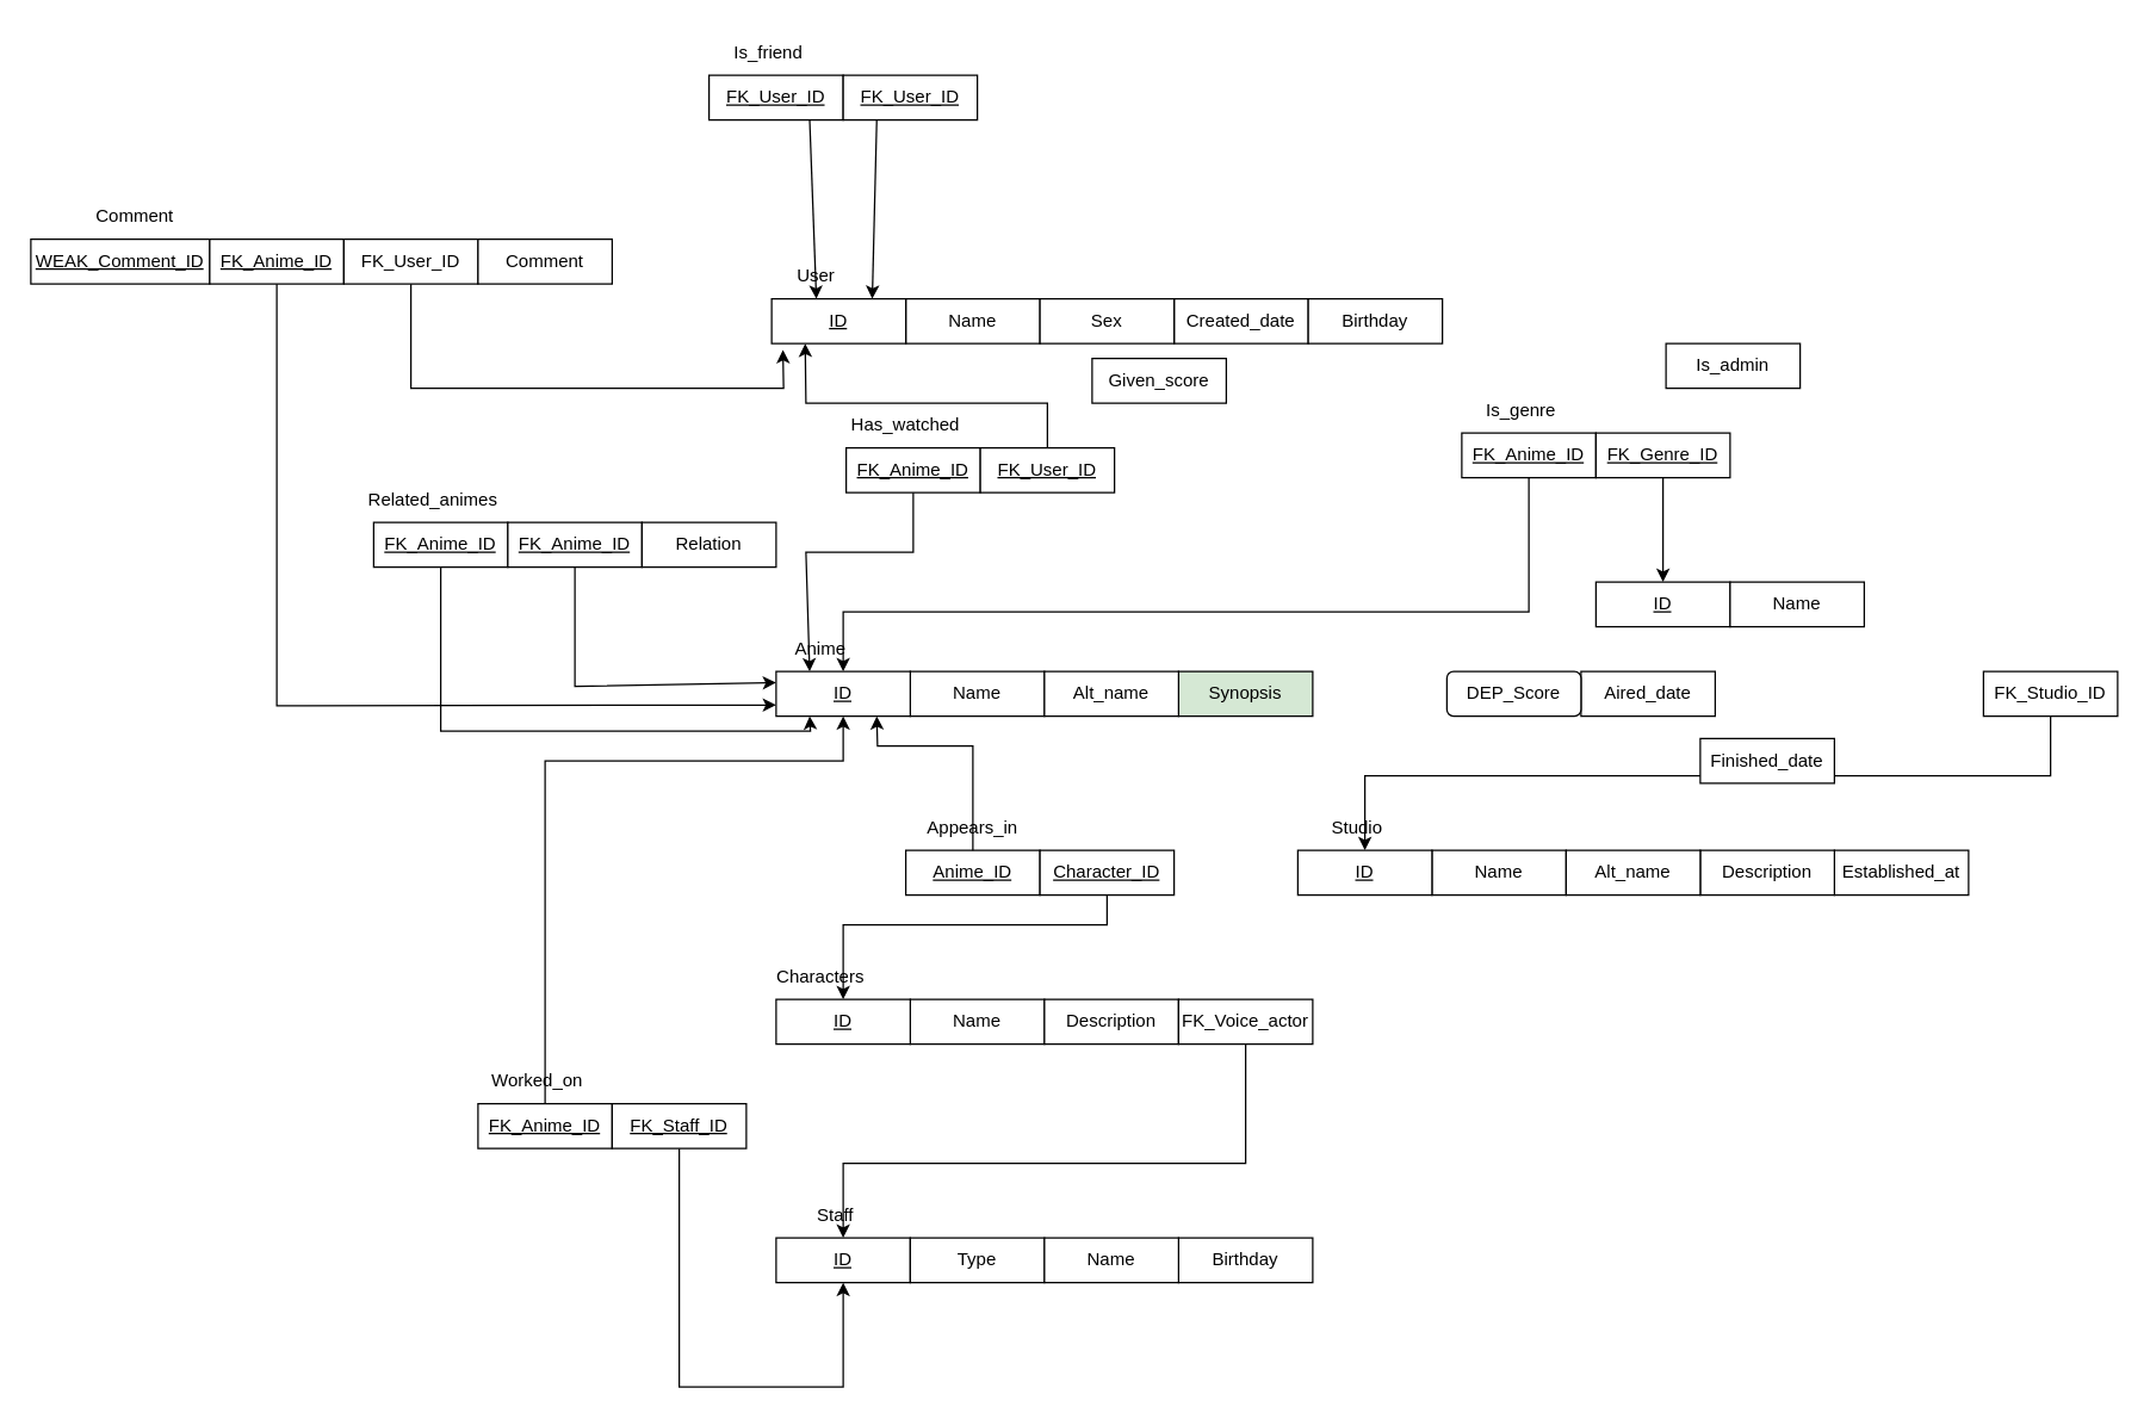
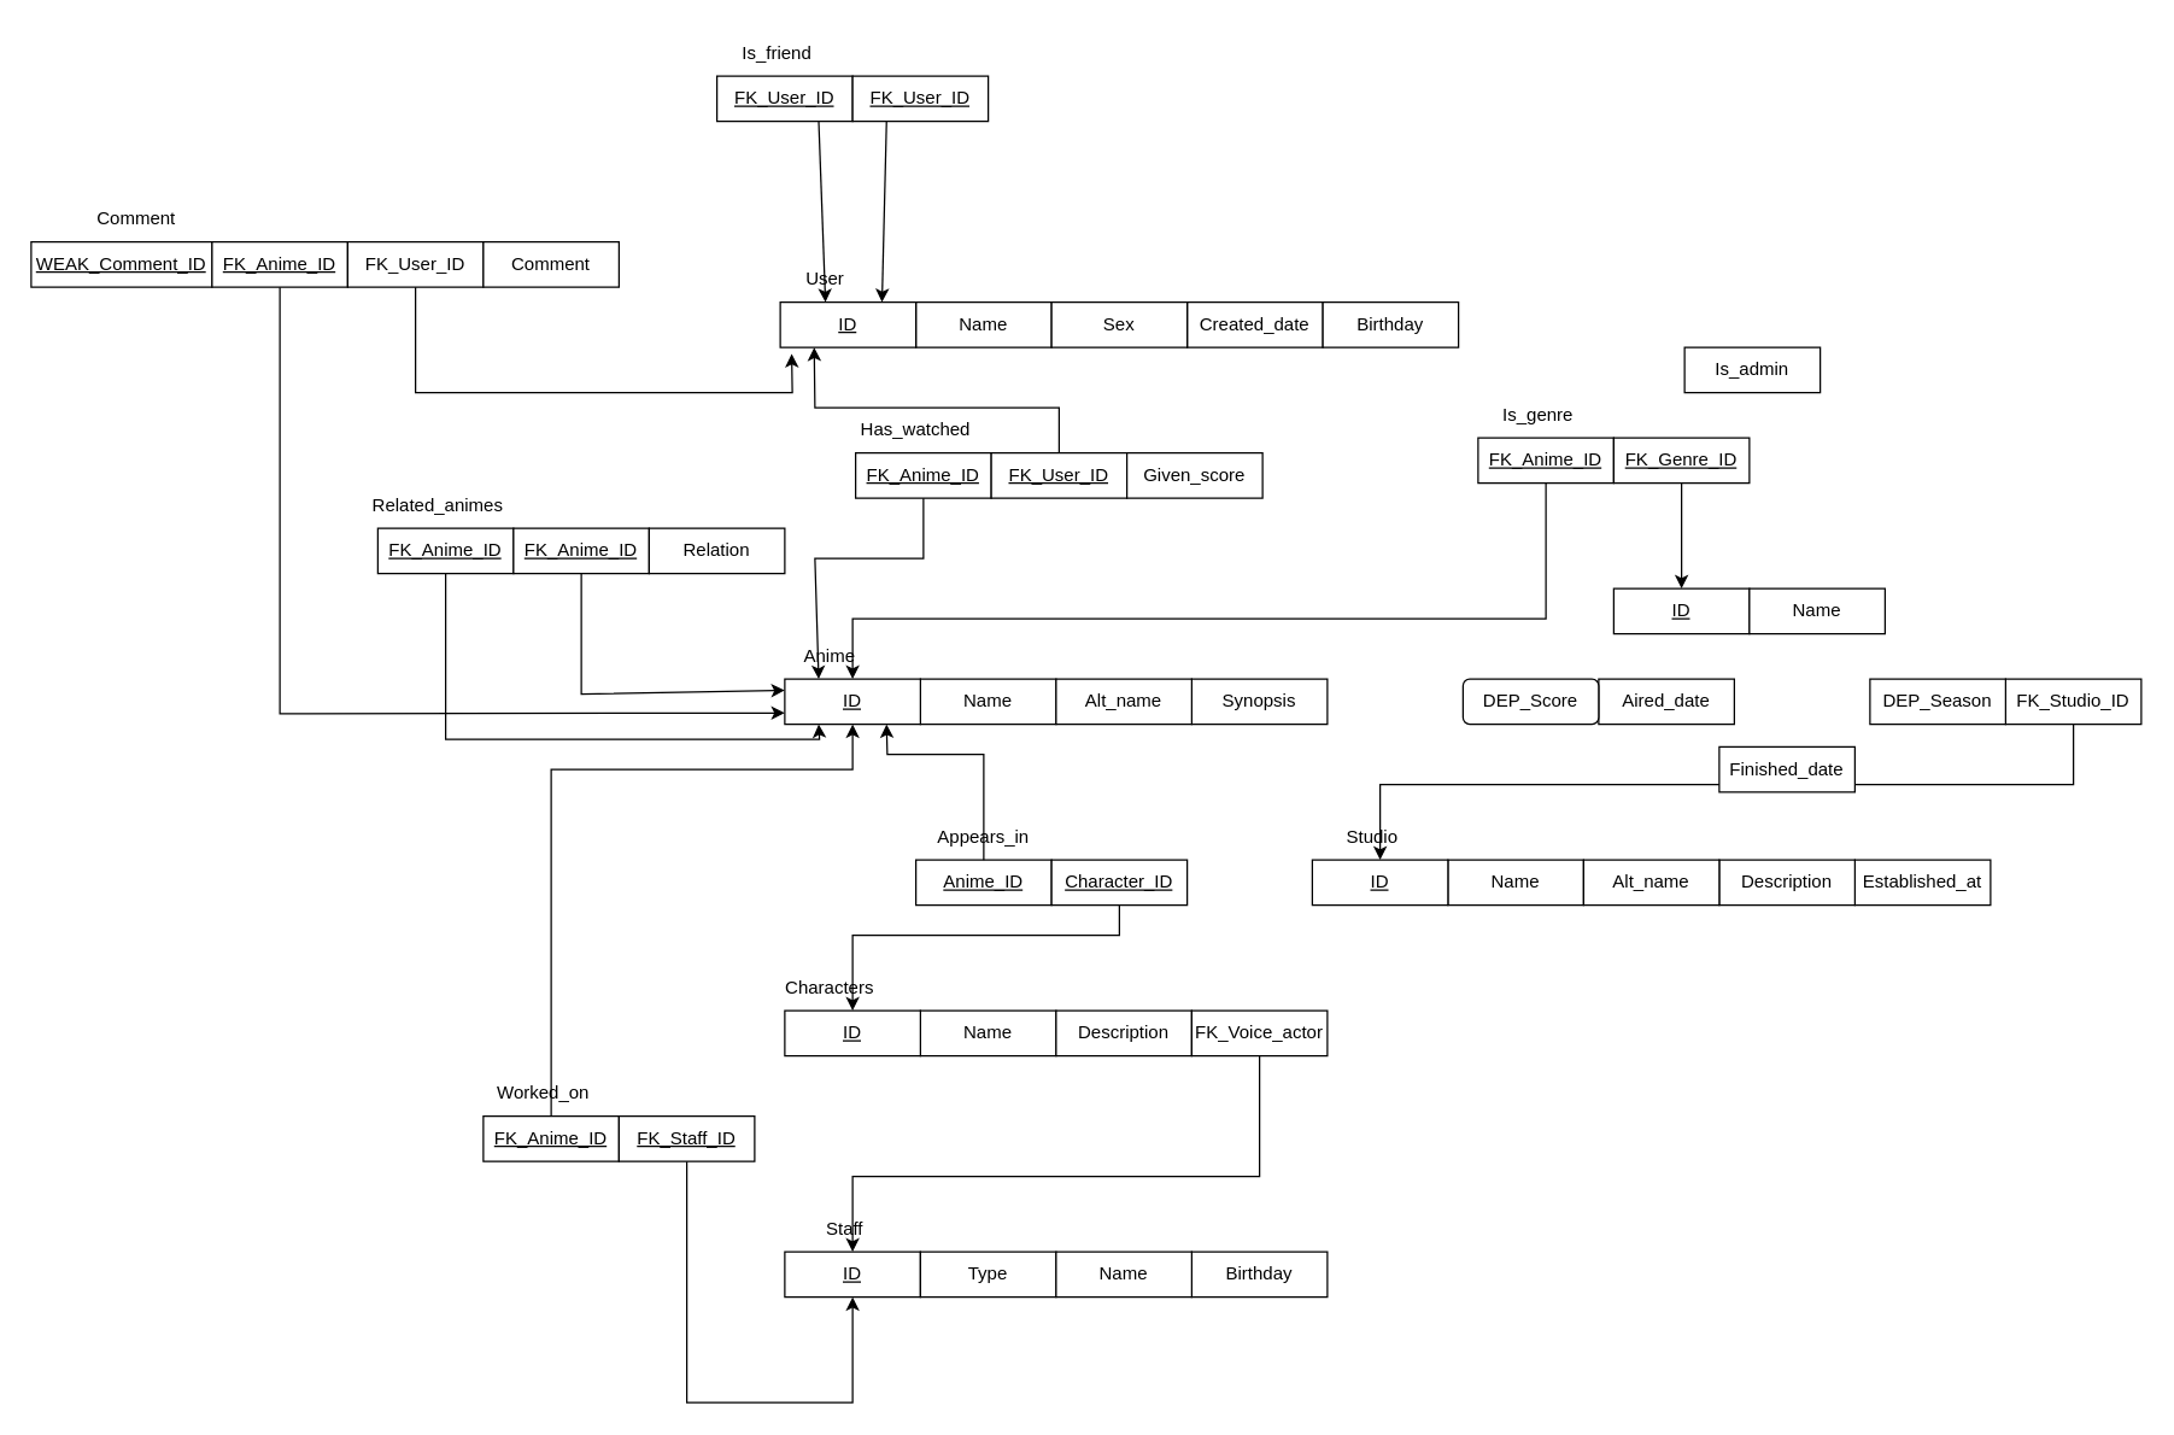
- <mxCell id="69" value="Given_score" style="rounded=0;whiteSpace=wrap;html=1;" parent="1" vertex="1"><mxGeometry x="732" y="240" width="90" height="30" as="geometry" /></mxCell>
+ <mxCell id="69" value="Given_score" style="rounded=0;whiteSpace=wrap;html=1;" parent="1" vertex="1"><mxGeometry x="747" y="300" width="90" height="30" as="geometry" /></mxCell>
- <mxCell id="19" value="Synopsis" style="rounded=0;whiteSpace=wrap;html=1;fillColor=#d5e8d4;" parent="1" vertex="1"><mxGeometry x="790" y="450" width="90" height="30" as="geometry" /></mxCell>
+ <mxCell id="19" value="Synopsis" style="rounded=0;whiteSpace=wrap;html=1;" parent="1" vertex="1"><mxGeometry x="790" y="450" width="90" height="30" as="geometry" /></mxCell>
+ <mxCell id="23" value="DEP_Season" style="rounded=0;whiteSpace=wrap;html=1;" parent="1" vertex="1"><mxGeometry x="1240" y="450" width="90" height="30" as="geometry" /></mxCell>
